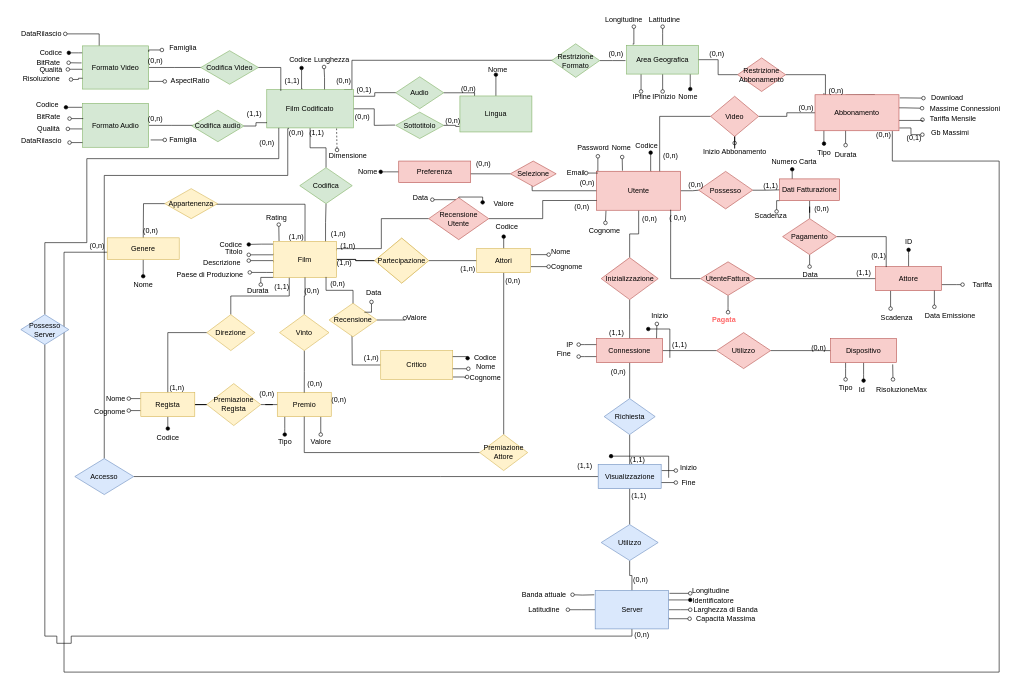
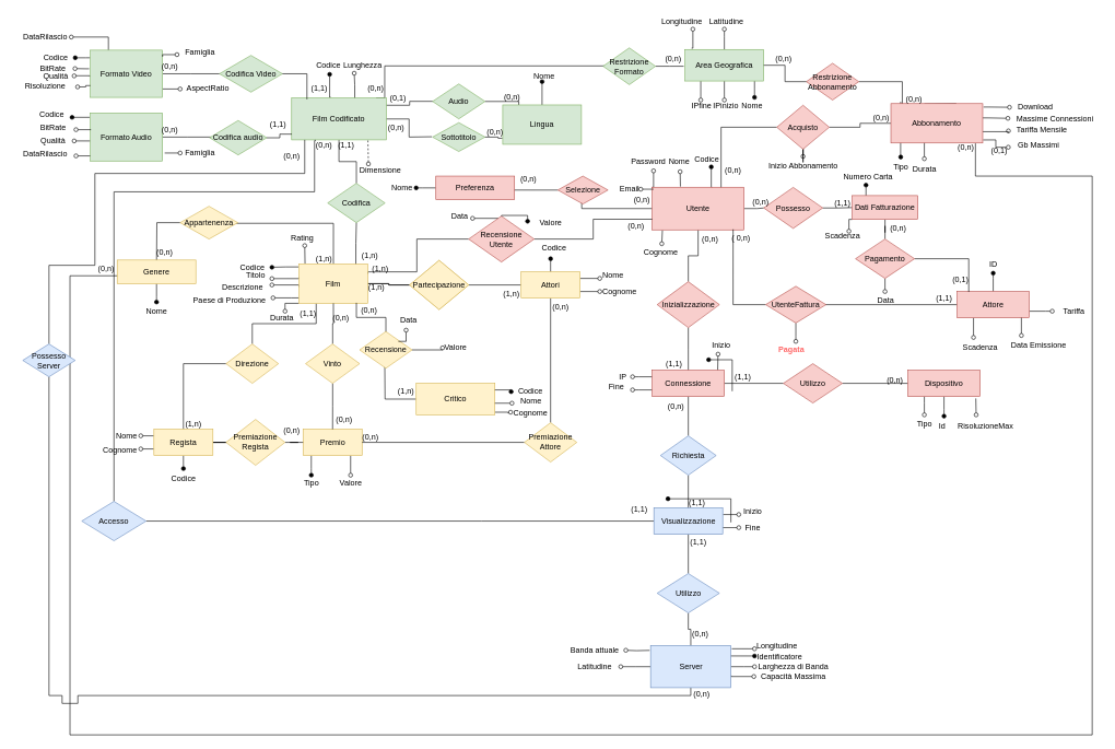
- <mxCell id="84" value="Video" style="rhombus;whiteSpace=wrap;html=1;fillColor=#f8cecc;strokeColor=#b85450;" parent="1" vertex="1"><mxGeometry x="1184" y="160" width="80" height="67" as="geometry" /></mxCell>
+ <mxCell id="84" value="Acquisto" style="rhombus;whiteSpace=wrap;html=1;fillColor=#f8cecc;strokeColor=#b85450;" parent="1" vertex="1"><mxGeometry x="1184" y="160" width="80" height="67" as="geometry" /></mxCell>
- <mxCell id="30" value="Premiazione Attore" style="rhombus;whiteSpace=wrap;html=1;fillColor=#fff2cc;strokeColor=#d6b656;" parent="1" vertex="1"><mxGeometry x="799" y="724" width="80" height="60" as="geometry" /></mxCell>
+ <mxCell id="30" value="Premiazione Attore" style="rhombus;whiteSpace=wrap;html=1;fillColor=#fff2cc;strokeColor=#d6b656;" parent="1" vertex="1"><mxGeometry x="799" y="644" width="80" height="60" as="geometry" /></mxCell>
